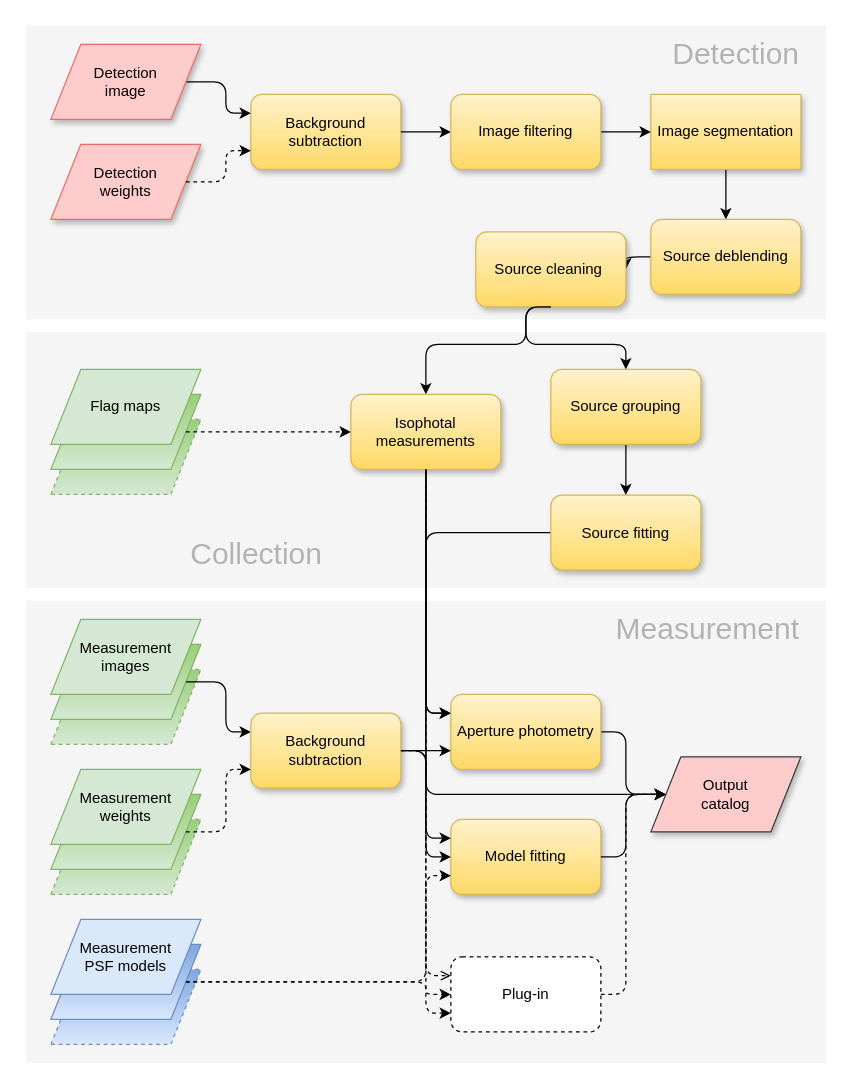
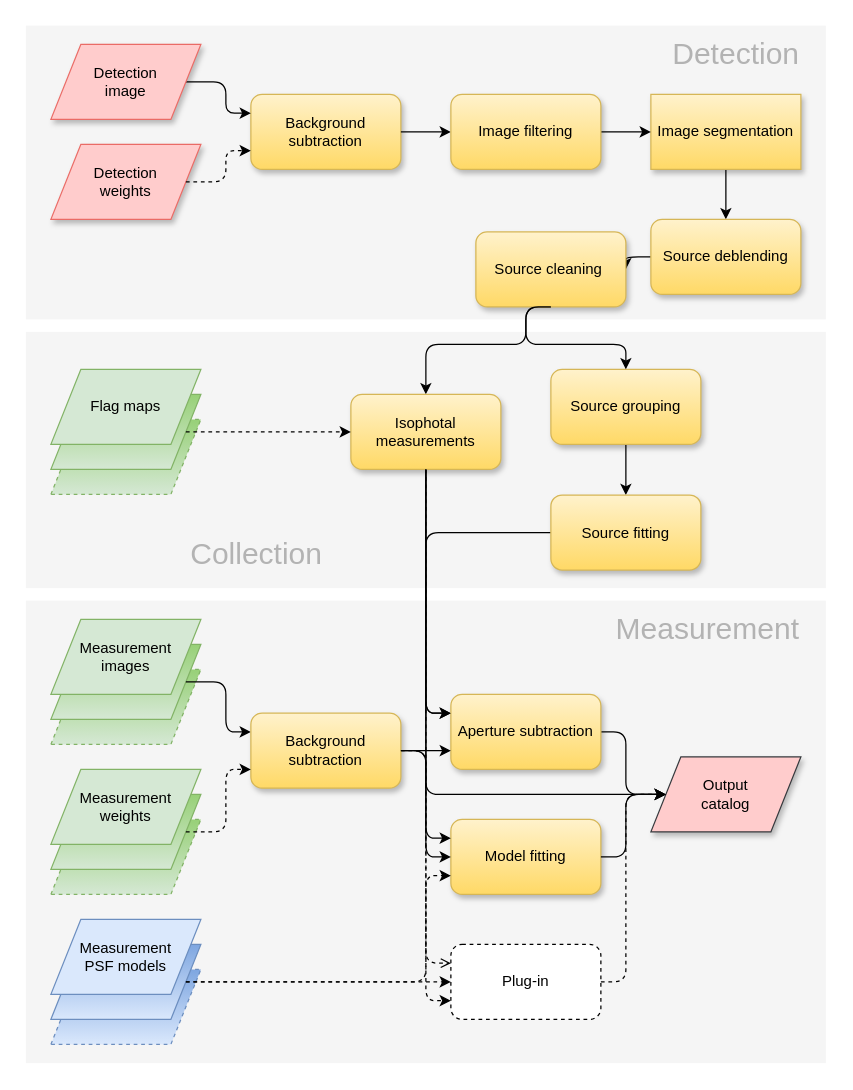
- <mxCell id="39" value="&amp;nbsp;Aperture photometry&amp;nbsp;" style="rounded=1;whiteSpace=wrap;html=1;gradientColor=#ffd966;fillColor=#fff2cc;strokeColor=#d6b656;shadow=1;" parent="1" vertex="1"><mxGeometry x="360" y="555" width="120" height="60" as="geometry" /></mxCell>
+ <mxCell id="39" value="&amp;nbsp;Aperture subtraction&amp;nbsp;" style="rounded=1;whiteSpace=wrap;html=1;gradientColor=#ffd966;fillColor=#fff2cc;strokeColor=#d6b656;shadow=1;" parent="1" vertex="1"><mxGeometry x="360" y="555" width="120" height="60" as="geometry" /></mxCell>
- <mxCell id="44" value="&amp;nbsp;Plug-in&amp;nbsp;" style="rounded=1;whiteSpace=wrap;html=1;dashed=1;" parent="1" vertex="1"><mxGeometry x="360" y="765" width="120" height="60" as="geometry" /></mxCell>
+ <mxCell id="44" value="&amp;nbsp;Plug-in&amp;nbsp;" style="rounded=1;whiteSpace=wrap;html=1;dashed=1;" parent="1" vertex="1"><mxGeometry x="360" y="755" width="120" height="60" as="geometry" /></mxCell>
